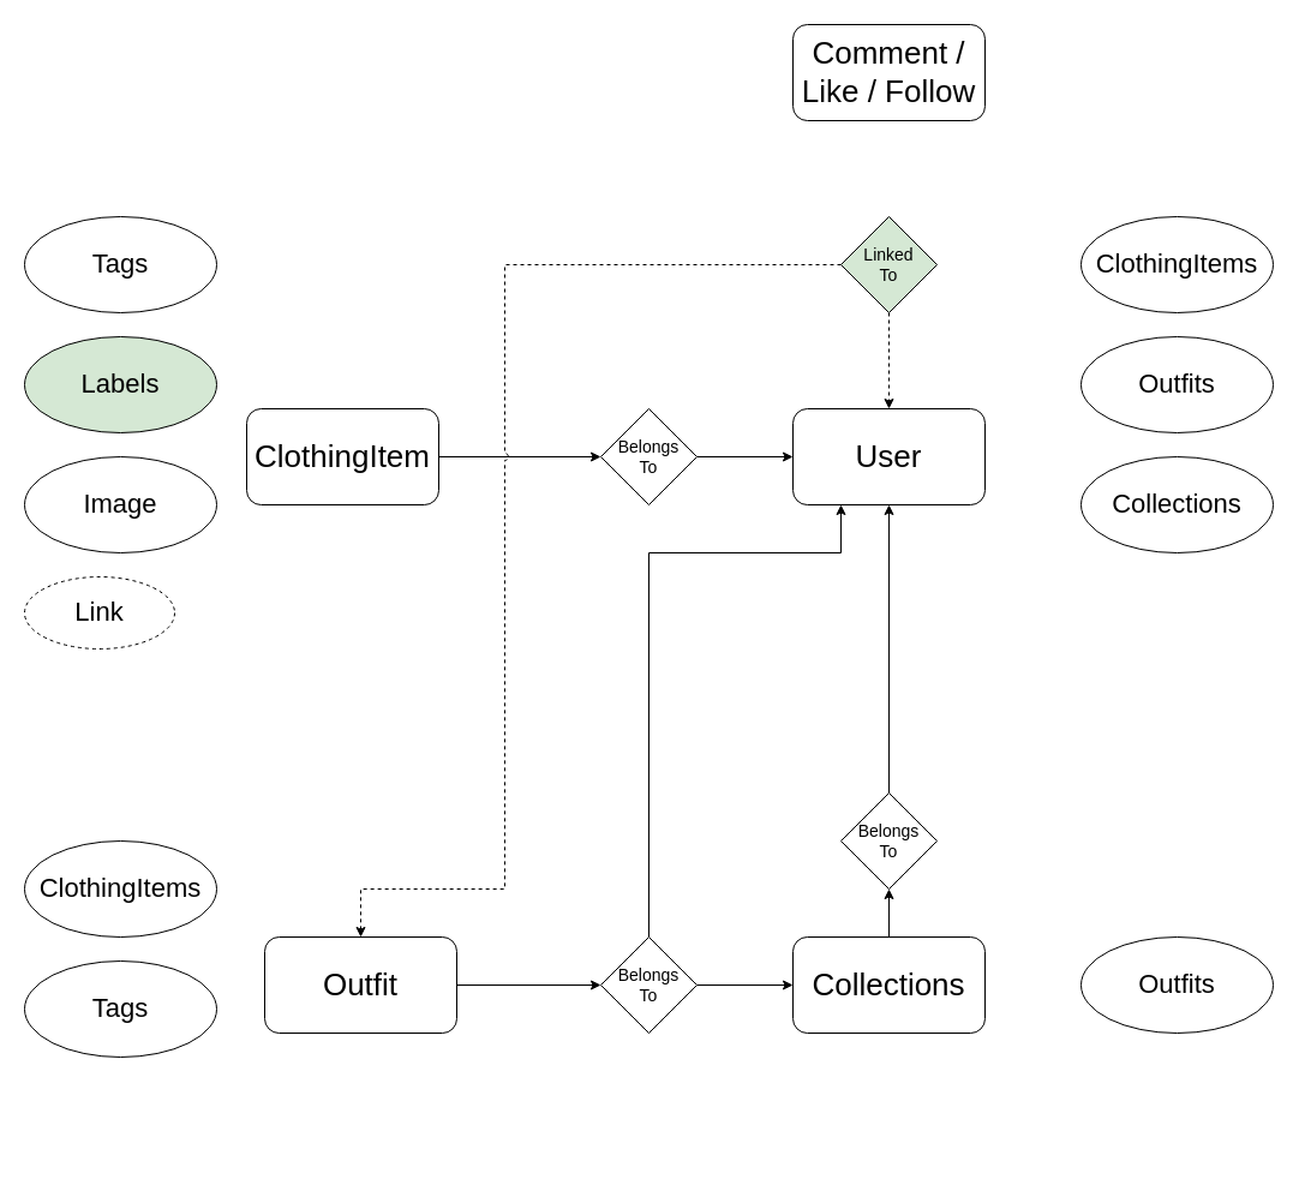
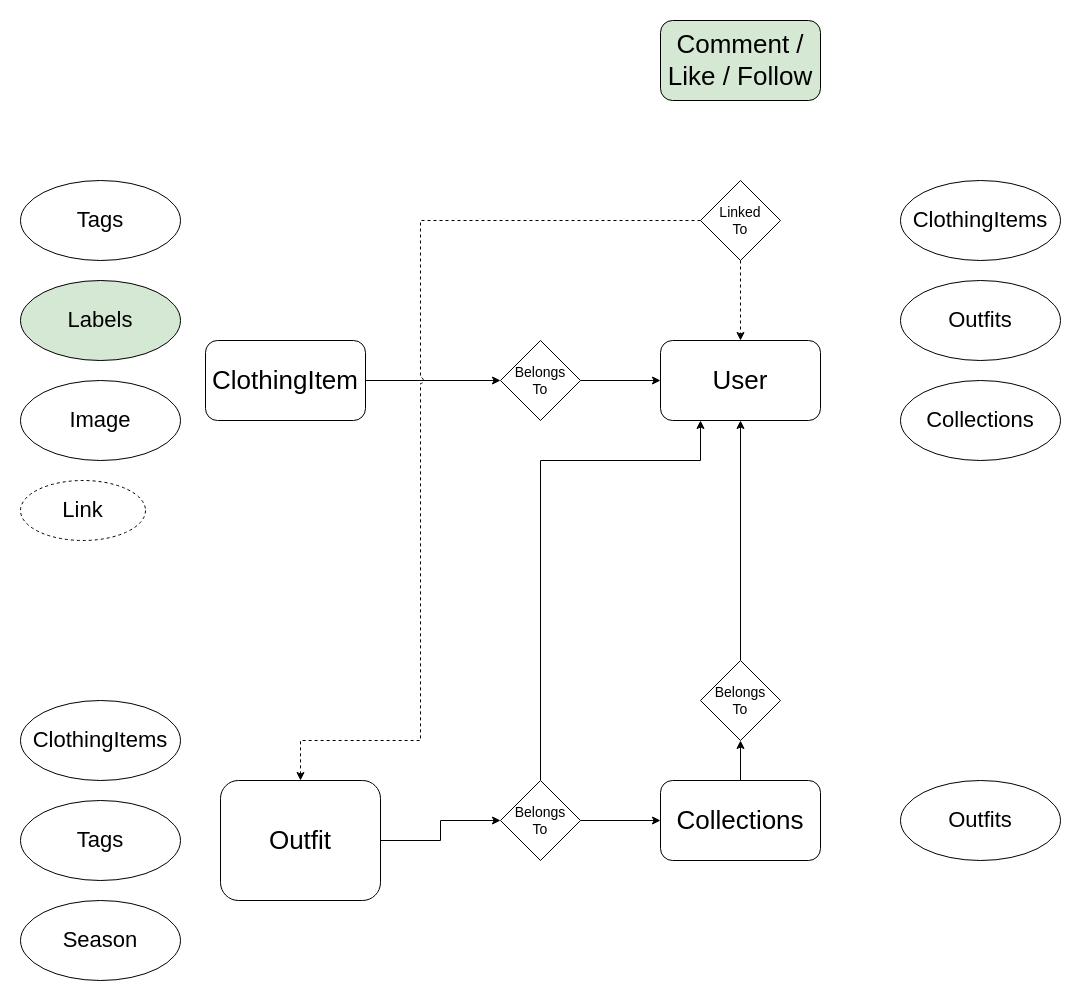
- <mxCell id="27" value="Comment / Like / Follow" style="rounded=1;whiteSpace=wrap;html=1;fontSize=26;" vertex="1" parent="1"><mxGeometry x="660" y="20" width="160" height="80" as="geometry" /></mxCell>
+ <mxCell id="27" value="Comment / Like / Follow" style="rounded=1;whiteSpace=wrap;html=1;fontSize=26;fillColor=#d5e8d4;" vertex="1" parent="1"><mxGeometry x="660" y="20" width="160" height="80" as="geometry" /></mxCell>
- <mxCell id="30" value="Linked&lt;br&gt;To" style="rhombus;whiteSpace=wrap;html=1;fontSize=14;fillColor=#d5e8d4;" vertex="1" parent="1"><mxGeometry x="700" y="180" width="80" height="80" as="geometry" /></mxCell>
+ <mxCell id="30" value="Linked&lt;br&gt;To" style="rhombus;whiteSpace=wrap;html=1;fontSize=14;" vertex="1" parent="1"><mxGeometry x="700" y="180" width="80" height="80" as="geometry" /></mxCell>
- <mxCell id="15" value="Outfit" style="rounded=1;whiteSpace=wrap;html=1;fontSize=26;" vertex="1" parent="1"><mxGeometry x="220" y="780" width="160" height="80" as="geometry" /></mxCell>
+ <mxCell id="15" value="Outfit" style="rounded=1;whiteSpace=wrap;html=1;fontSize=26;" vertex="1" parent="1"><mxGeometry x="220" y="780" width="160" height="120" as="geometry" /></mxCell>
+ <mxCell id="23" value="Season" style="ellipse;whiteSpace=wrap;html=1;fontSize=22;" vertex="1" parent="1"><mxGeometry x="20" y="900" width="160" height="80" as="geometry" /></mxCell>
